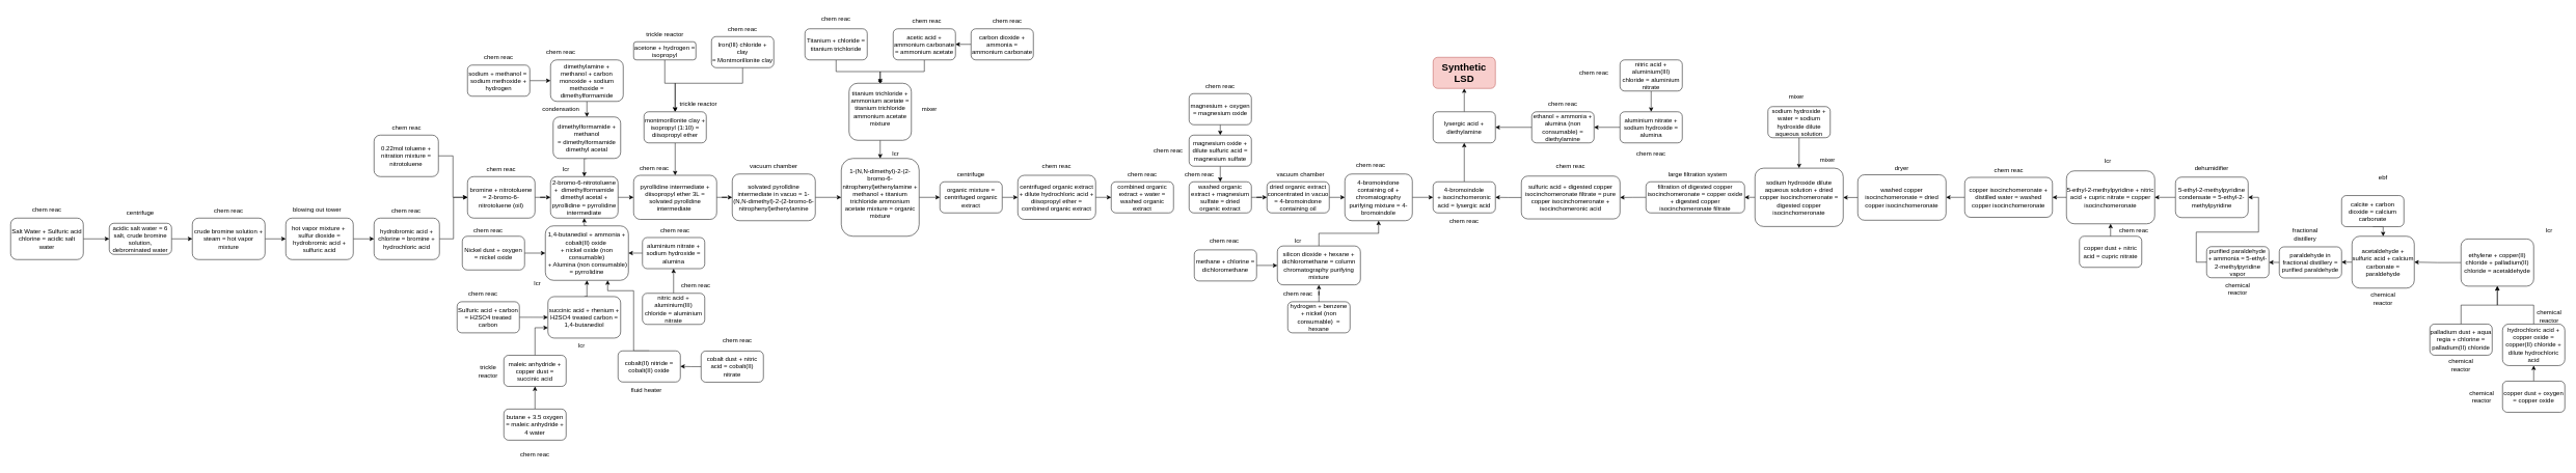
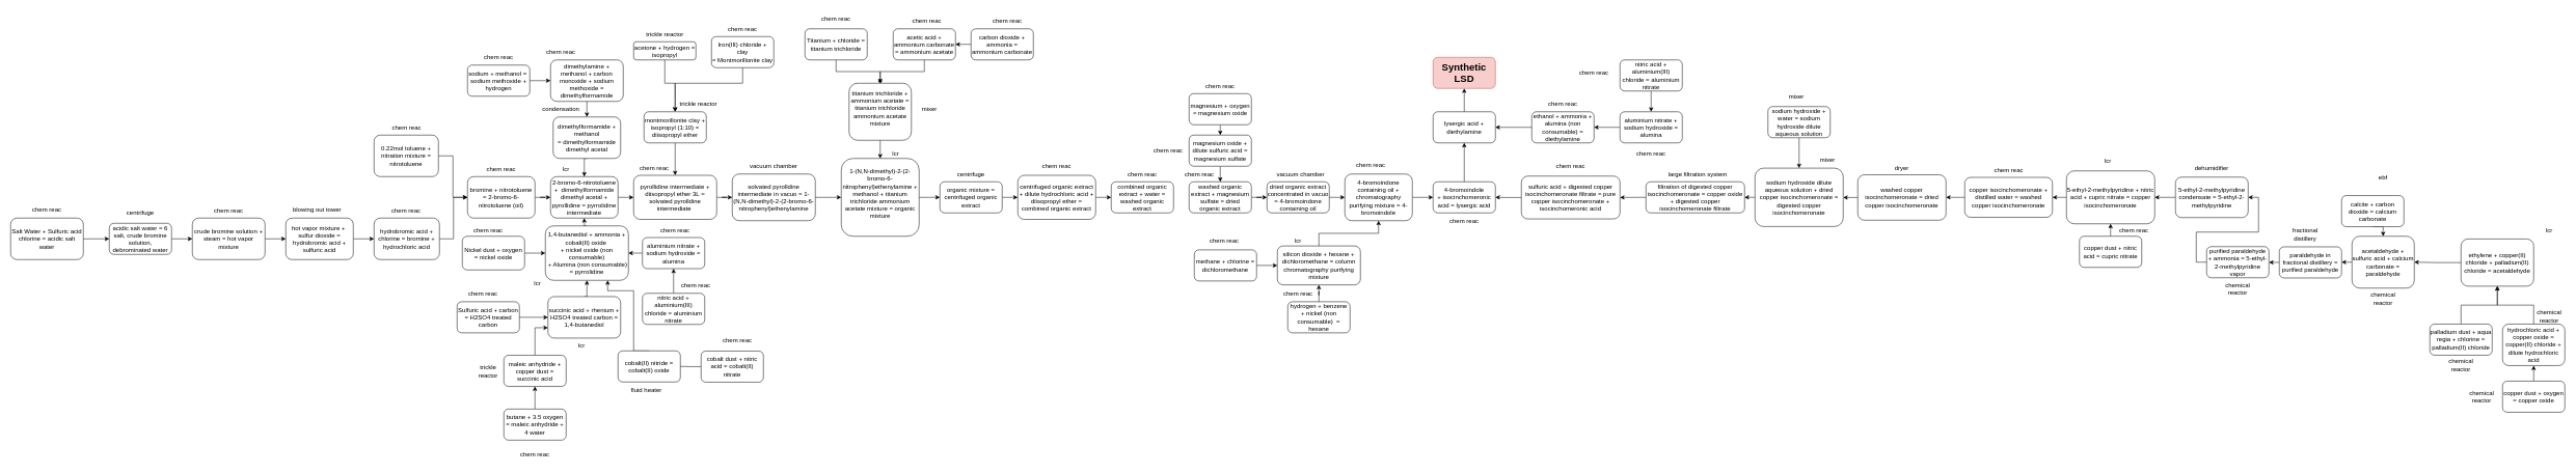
- <mxCell id="182" style="edgeStyle=orthogonalEdgeStyle;rounded=0;orthogonalLoop=1;jettySize=auto;html=1;exitX=0;exitY=0.5;exitDx=0;exitDy=0;entryX=1;entryY=0.5;entryDx=0;entryDy=0;" parent="1" source="183" target="179" edge="1"><mxGeometry relative="1" as="geometry" /></mxCell>
+ <mxCell id="182" style="edgeStyle=orthogonalEdgeStyle;rounded=0;orthogonalLoop=1;jettySize=auto;html=1;exitX=0;exitY=0.5;exitDx=0;exitDy=0;entryX=1;entryY=0.5;entryDx=0;entryDy=0;endArrow=none;" parent="1" source="183" target="179" edge="1"><mxGeometry relative="1" as="geometry" /></mxCell>
